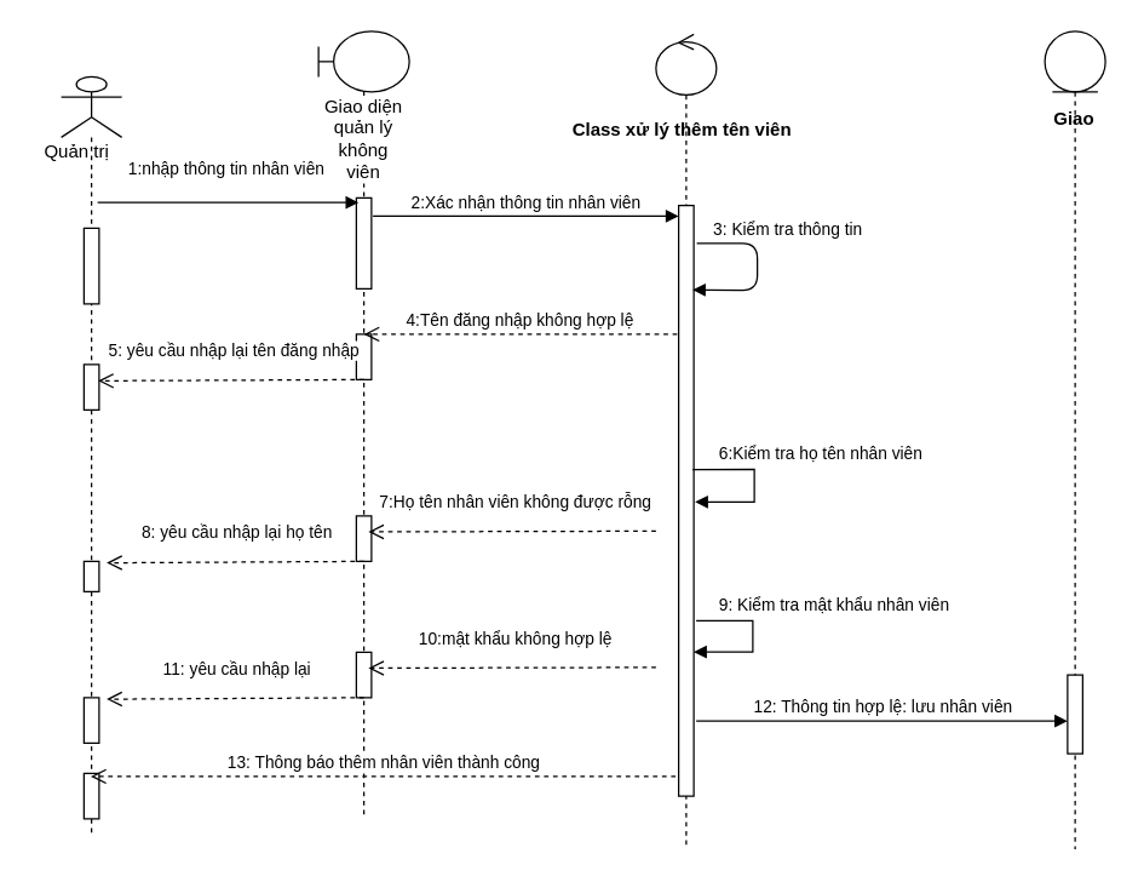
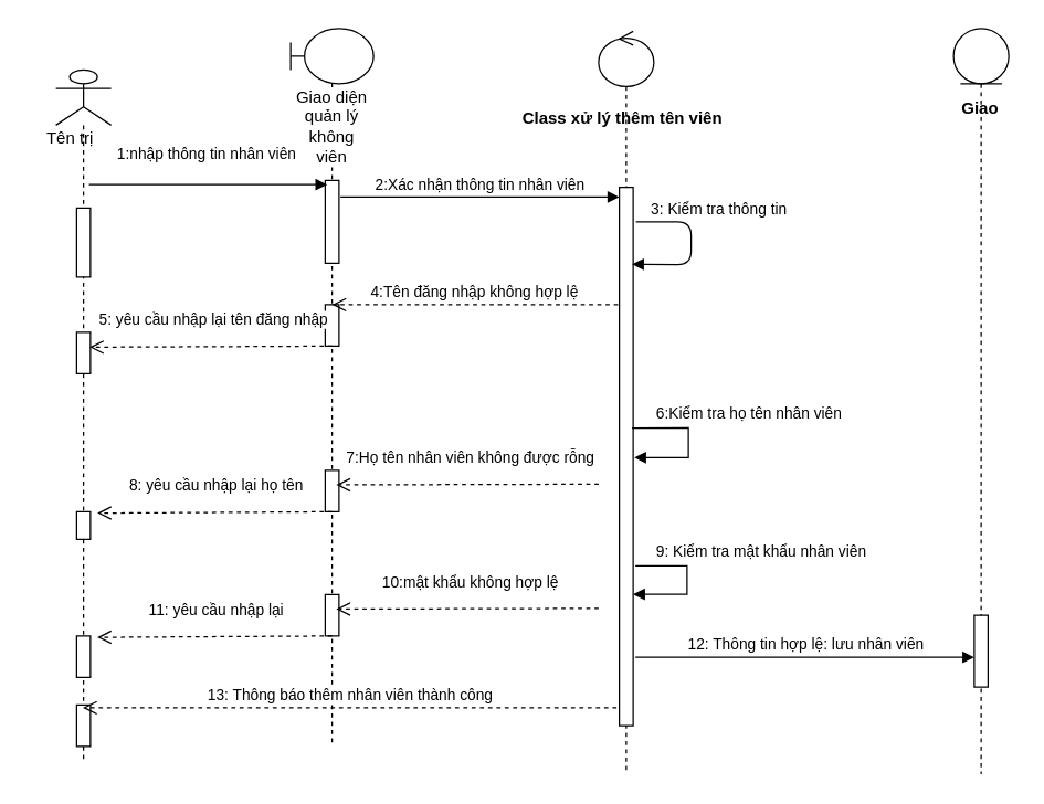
- <mxCell id="3" value="Quản trị" style="text;html=1;align=center;verticalAlign=middle;resizable=0;points=[];;autosize=1;" parent="2" vertex="1"><mxGeometry x="-20" y="40" width="60" height="20" as="geometry" /></mxCell>
+ <mxCell id="3" value="Tên trị" style="text;html=1;align=center;verticalAlign=middle;resizable=0;points=[];;autosize=1;" parent="2" vertex="1"><mxGeometry x="-20" y="40" width="60" height="20" as="geometry" /></mxCell>
